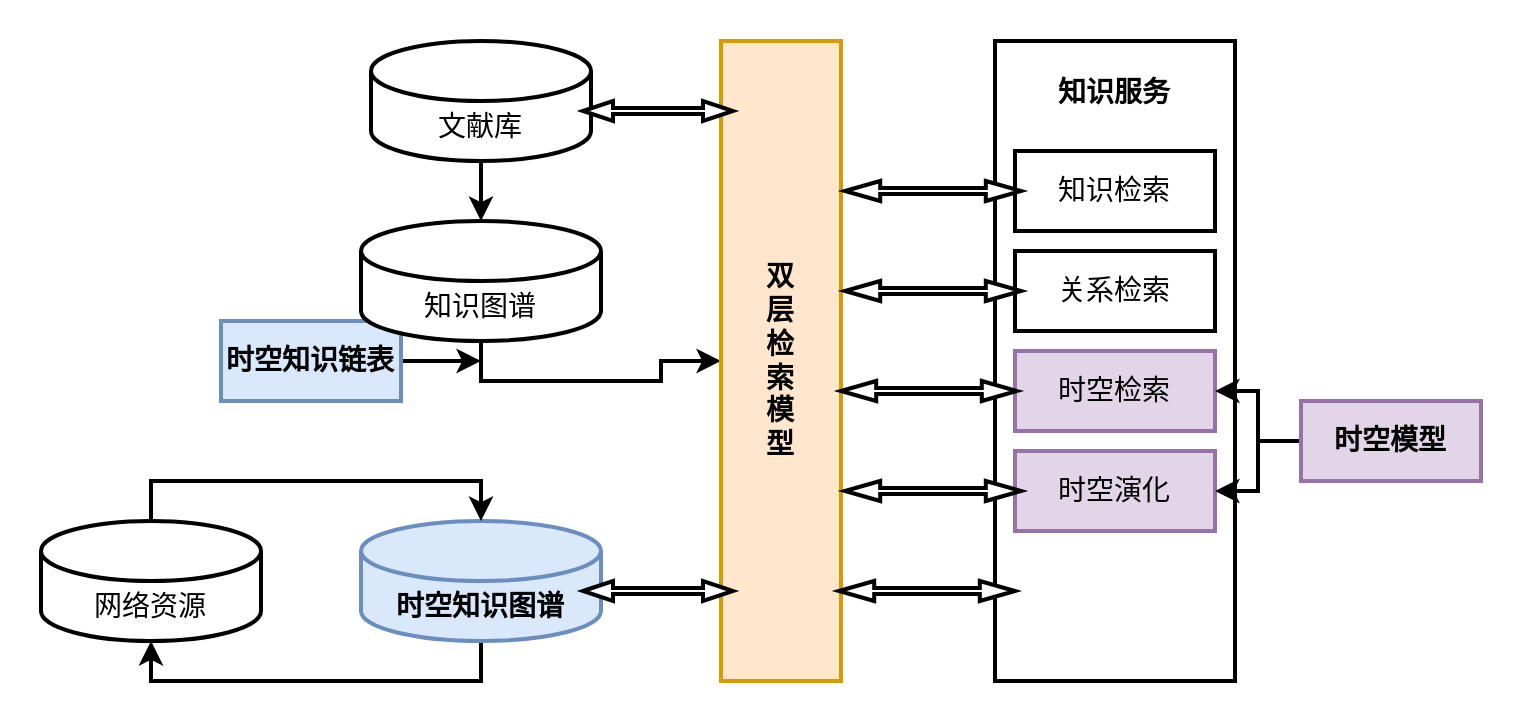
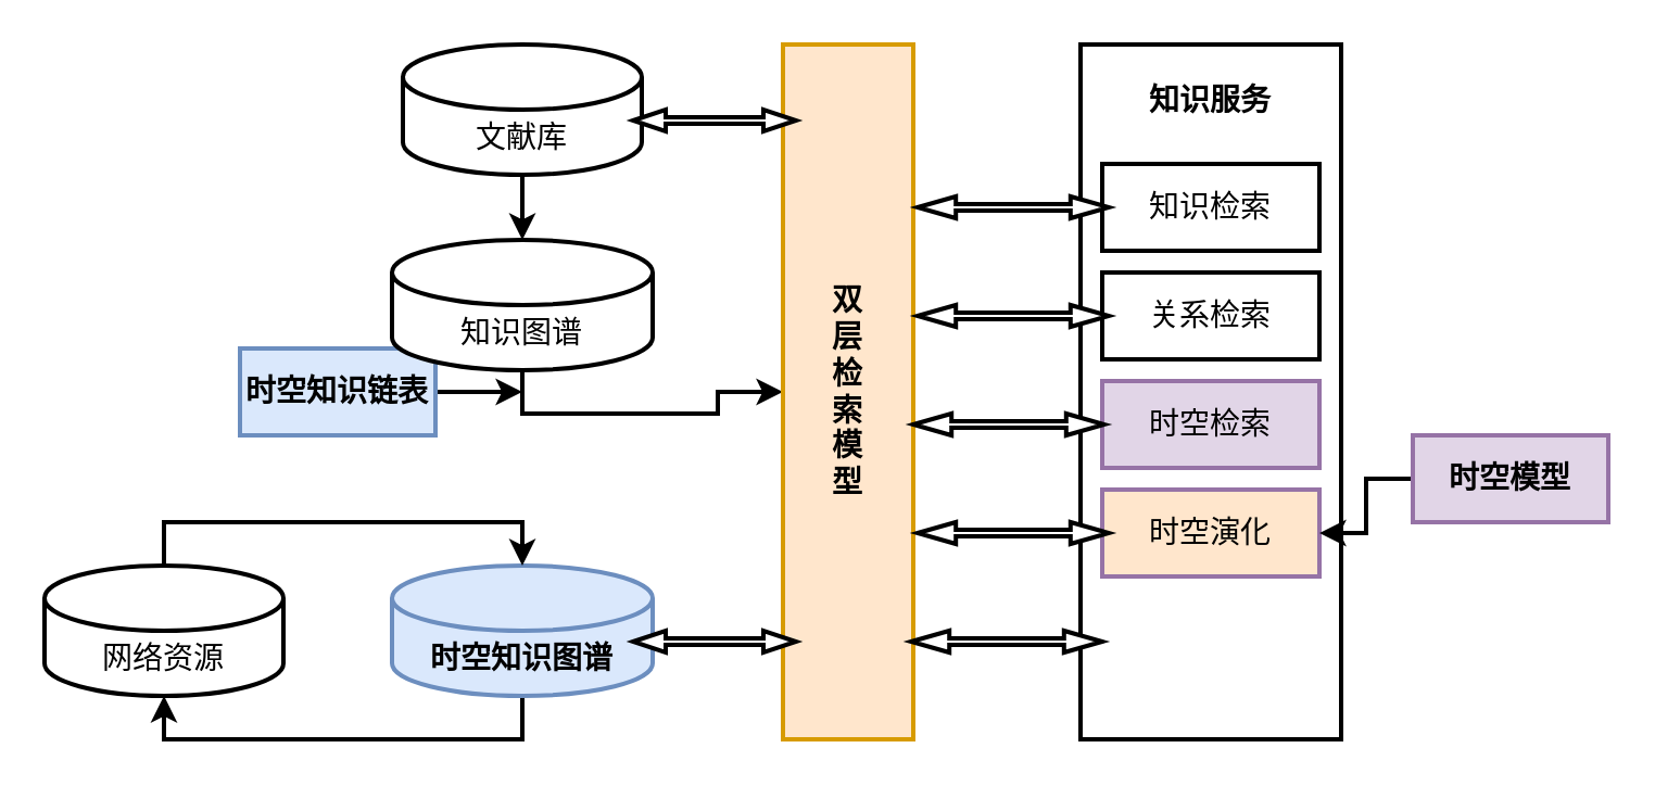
- <mxCell id="18" style="edgeStyle=orthogonalEdgeStyle;rounded=0;orthogonalLoop=1;jettySize=auto;html=1;exitX=0;exitY=0.5;exitDx=0;exitDy=0;entryX=1;entryY=0.5;entryDx=0;entryDy=0;strokeWidth=2;fontSize=14;" edge="1" parent="1" source="20" target="16"><mxGeometry relative="1" as="geometry"><mxPoint x="630" y="200" as="targetPoint" /></mxGeometry></mxCell>
- <mxCell id="17" value="时空演化" style="rounded=0;whiteSpace=wrap;html=1;fillColor=#e1d5e7;strokeColor=#9673a6;strokeWidth=2;fontSize=14;" vertex="1" parent="1"><mxGeometry x="507" y="225" width="100" height="40" as="geometry" /></mxCell>
+ <mxCell id="17" value="时空演化" style="rounded=0;whiteSpace=wrap;html=1;fillColor=#ffe6cc;strokeColor=#9673a6;strokeWidth=2;fontSize=14;" vertex="1" parent="1"><mxGeometry x="507" y="225" width="100" height="40" as="geometry" /></mxCell>
